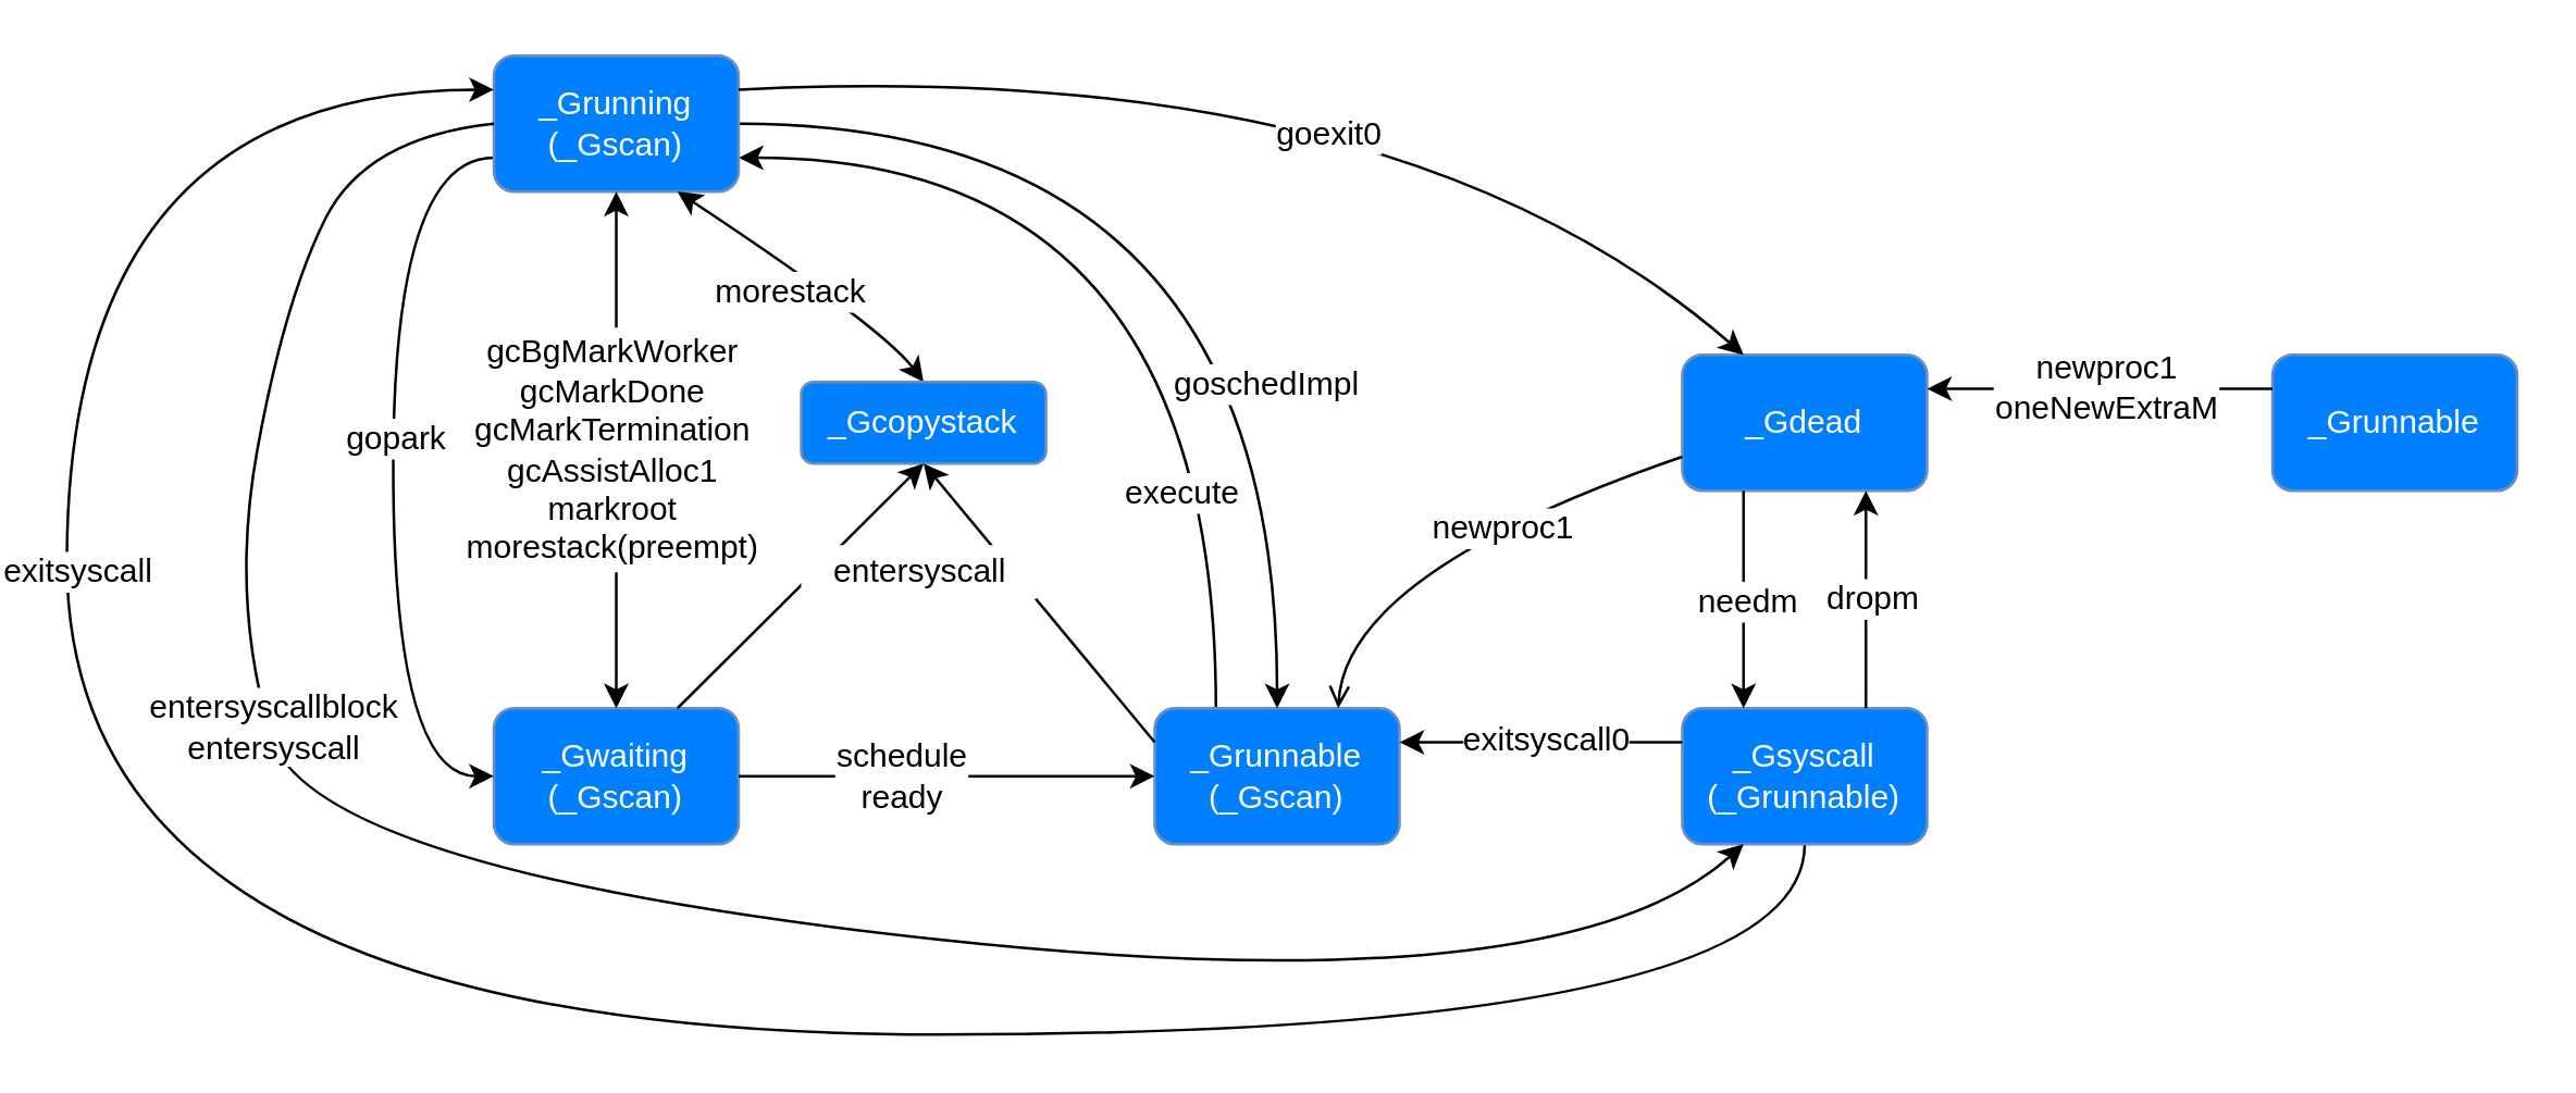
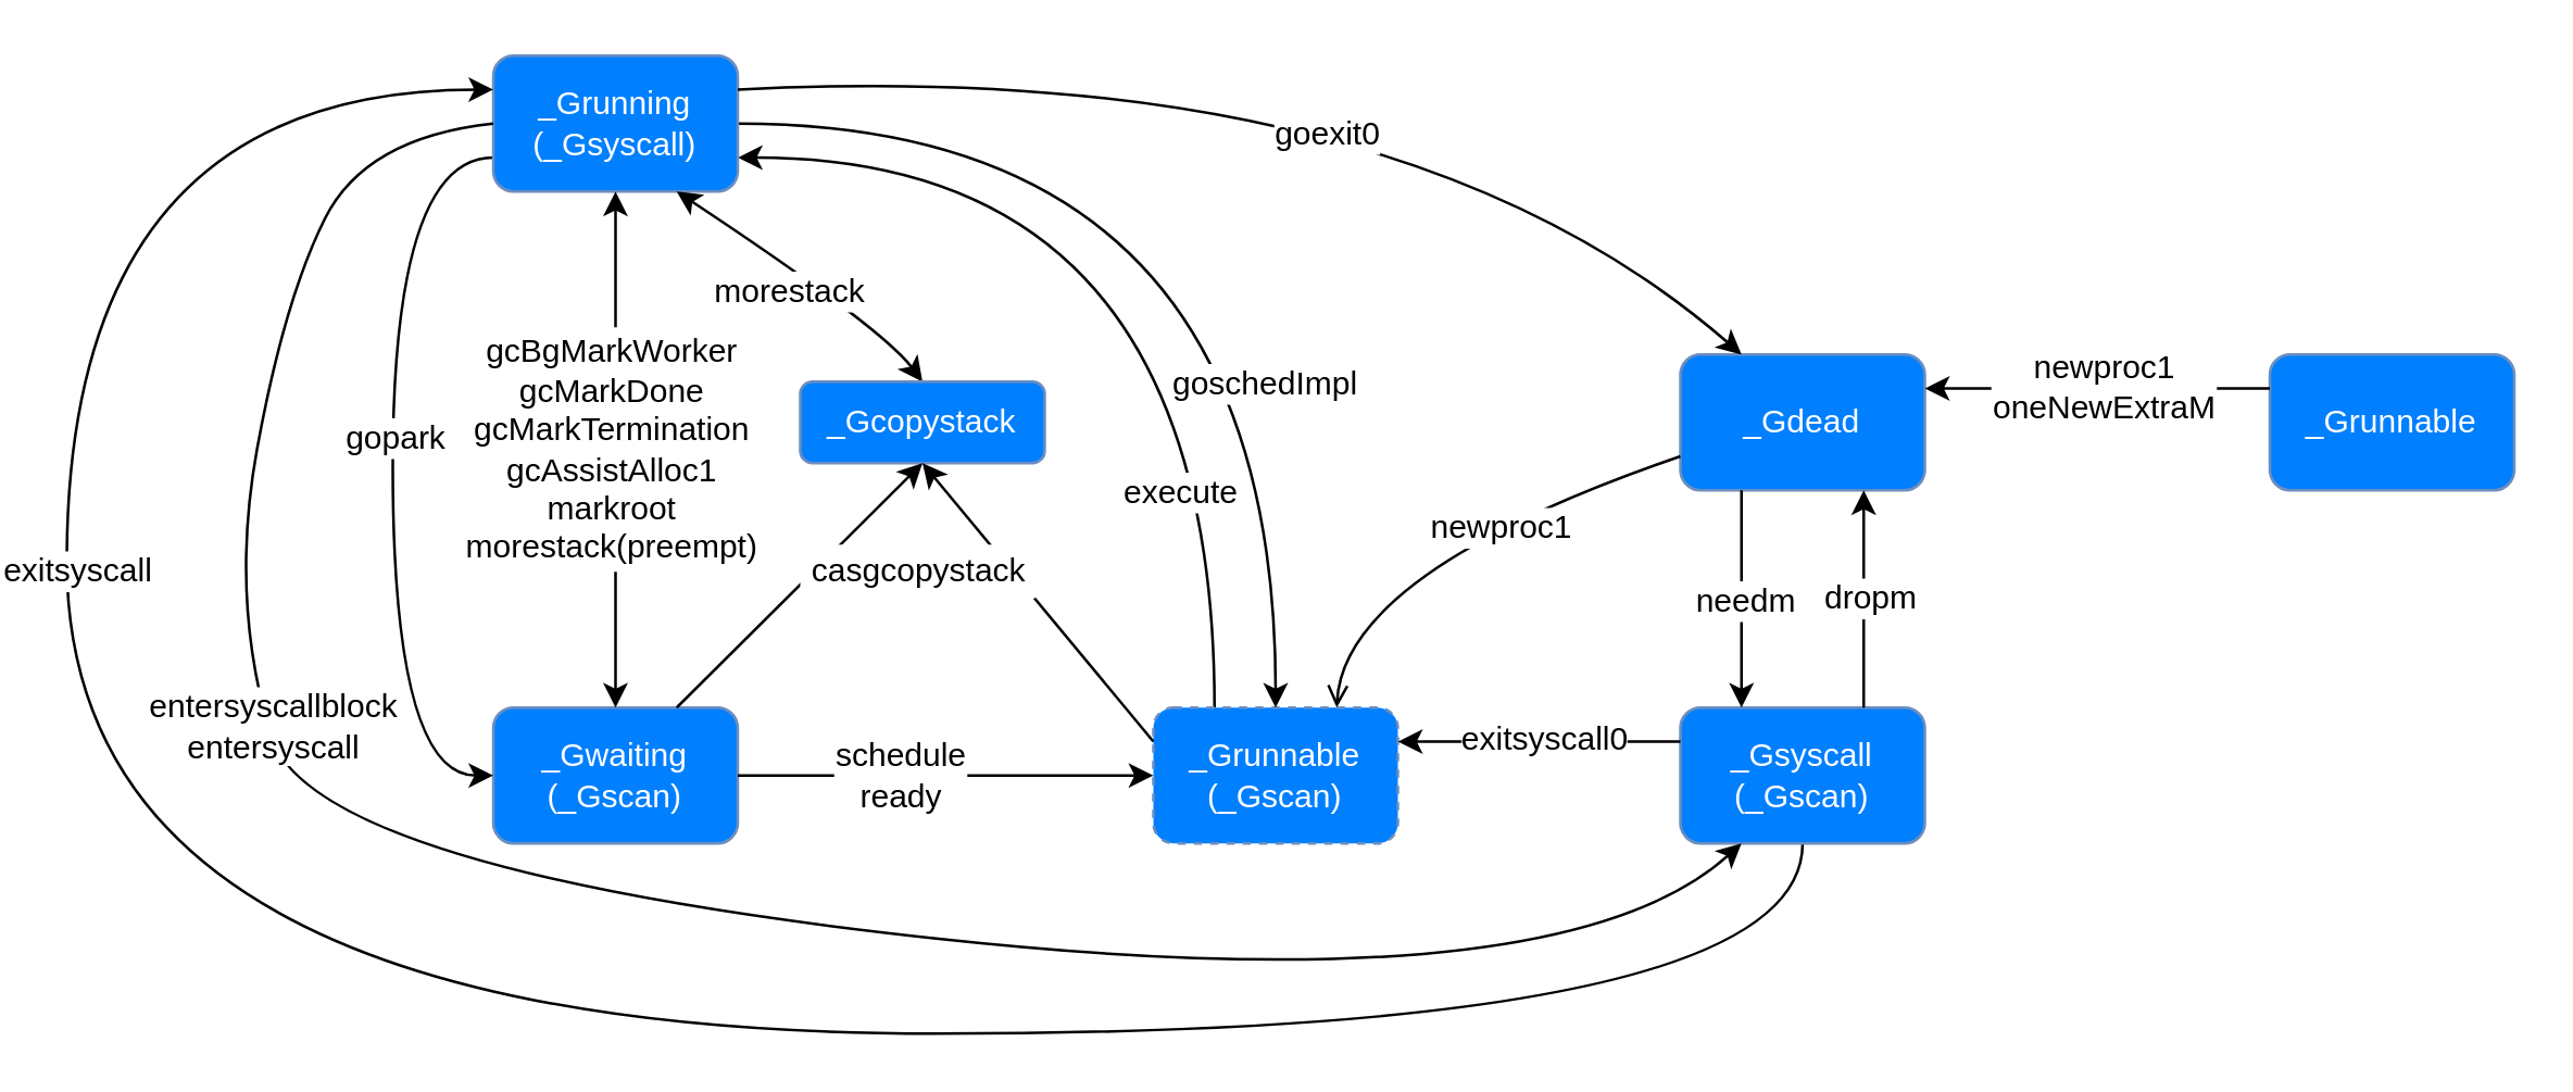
- <mxCell id="10" value="_Grunning&lt;br&gt;(_Gscan)" style="rounded=1;whiteSpace=wrap;html=1;fillColor=#007FFF;strokeColor=#6c8ebf;fontColor=#FFFFFF;" vertex="1" parent="1"><mxGeometry x="177" y="20" width="90" height="50" as="geometry" /></mxCell>
+ <mxCell id="10" value="_Grunning&lt;br&gt;(_Gsyscall)" style="rounded=1;whiteSpace=wrap;html=1;fillColor=#007FFF;strokeColor=#6c8ebf;fontColor=#FFFFFF;" vertex="1" parent="1"><mxGeometry x="177" y="20" width="90" height="50" as="geometry" /></mxCell>
- <mxCell id="39" value="entersyscall" style="rounded=1;whiteSpace=wrap;html=1;gradientColor=none;strokeColor=none;" vertex="1" parent="1"><mxGeometry x="290" y="200" width="88" height="20" as="geometry" /></mxCell>
+ <mxCell id="39" value="casgcopystack" style="rounded=1;whiteSpace=wrap;html=1;gradientColor=none;strokeColor=none;" vertex="1" parent="1"><mxGeometry x="290" y="200" width="88" height="20" as="geometry" /></mxCell>
- <mxCell id="5" value="_Grunnable&lt;br&gt;(_Gscan)" style="rounded=1;whiteSpace=wrap;html=1;fillColor=#007FFF;strokeColor=#6c8ebf;fontColor=#FFFFFF;" vertex="1" parent="1"><mxGeometry x="420" y="260" width="90" height="50" as="geometry" /></mxCell>
+ <mxCell id="5" value="_Grunnable&lt;br&gt;(_Gscan)" style="rounded=1;whiteSpace=wrap;html=1;fillColor=#007FFF;strokeColor=#6c8ebf;fontColor=#FFFFFF;dashed=1;" vertex="1" parent="1"><mxGeometry x="420" y="260" width="90" height="50" as="geometry" /></mxCell>
- <mxCell id="21" value="_Gsyscall&lt;br&gt;(_Grunnable)" style="rounded=1;whiteSpace=wrap;html=1;fillColor=#007FFF;strokeColor=#6c8ebf;fontColor=#FFFFFF;" vertex="1" parent="1"><mxGeometry x="614" y="260" width="90" height="50" as="geometry" /></mxCell>
+ <mxCell id="21" value="_Gsyscall&lt;br&gt;(_Gscan)" style="rounded=1;whiteSpace=wrap;html=1;fillColor=#007FFF;strokeColor=#6c8ebf;fontColor=#FFFFFF;" vertex="1" parent="1"><mxGeometry x="614" y="260" width="90" height="50" as="geometry" /></mxCell>
